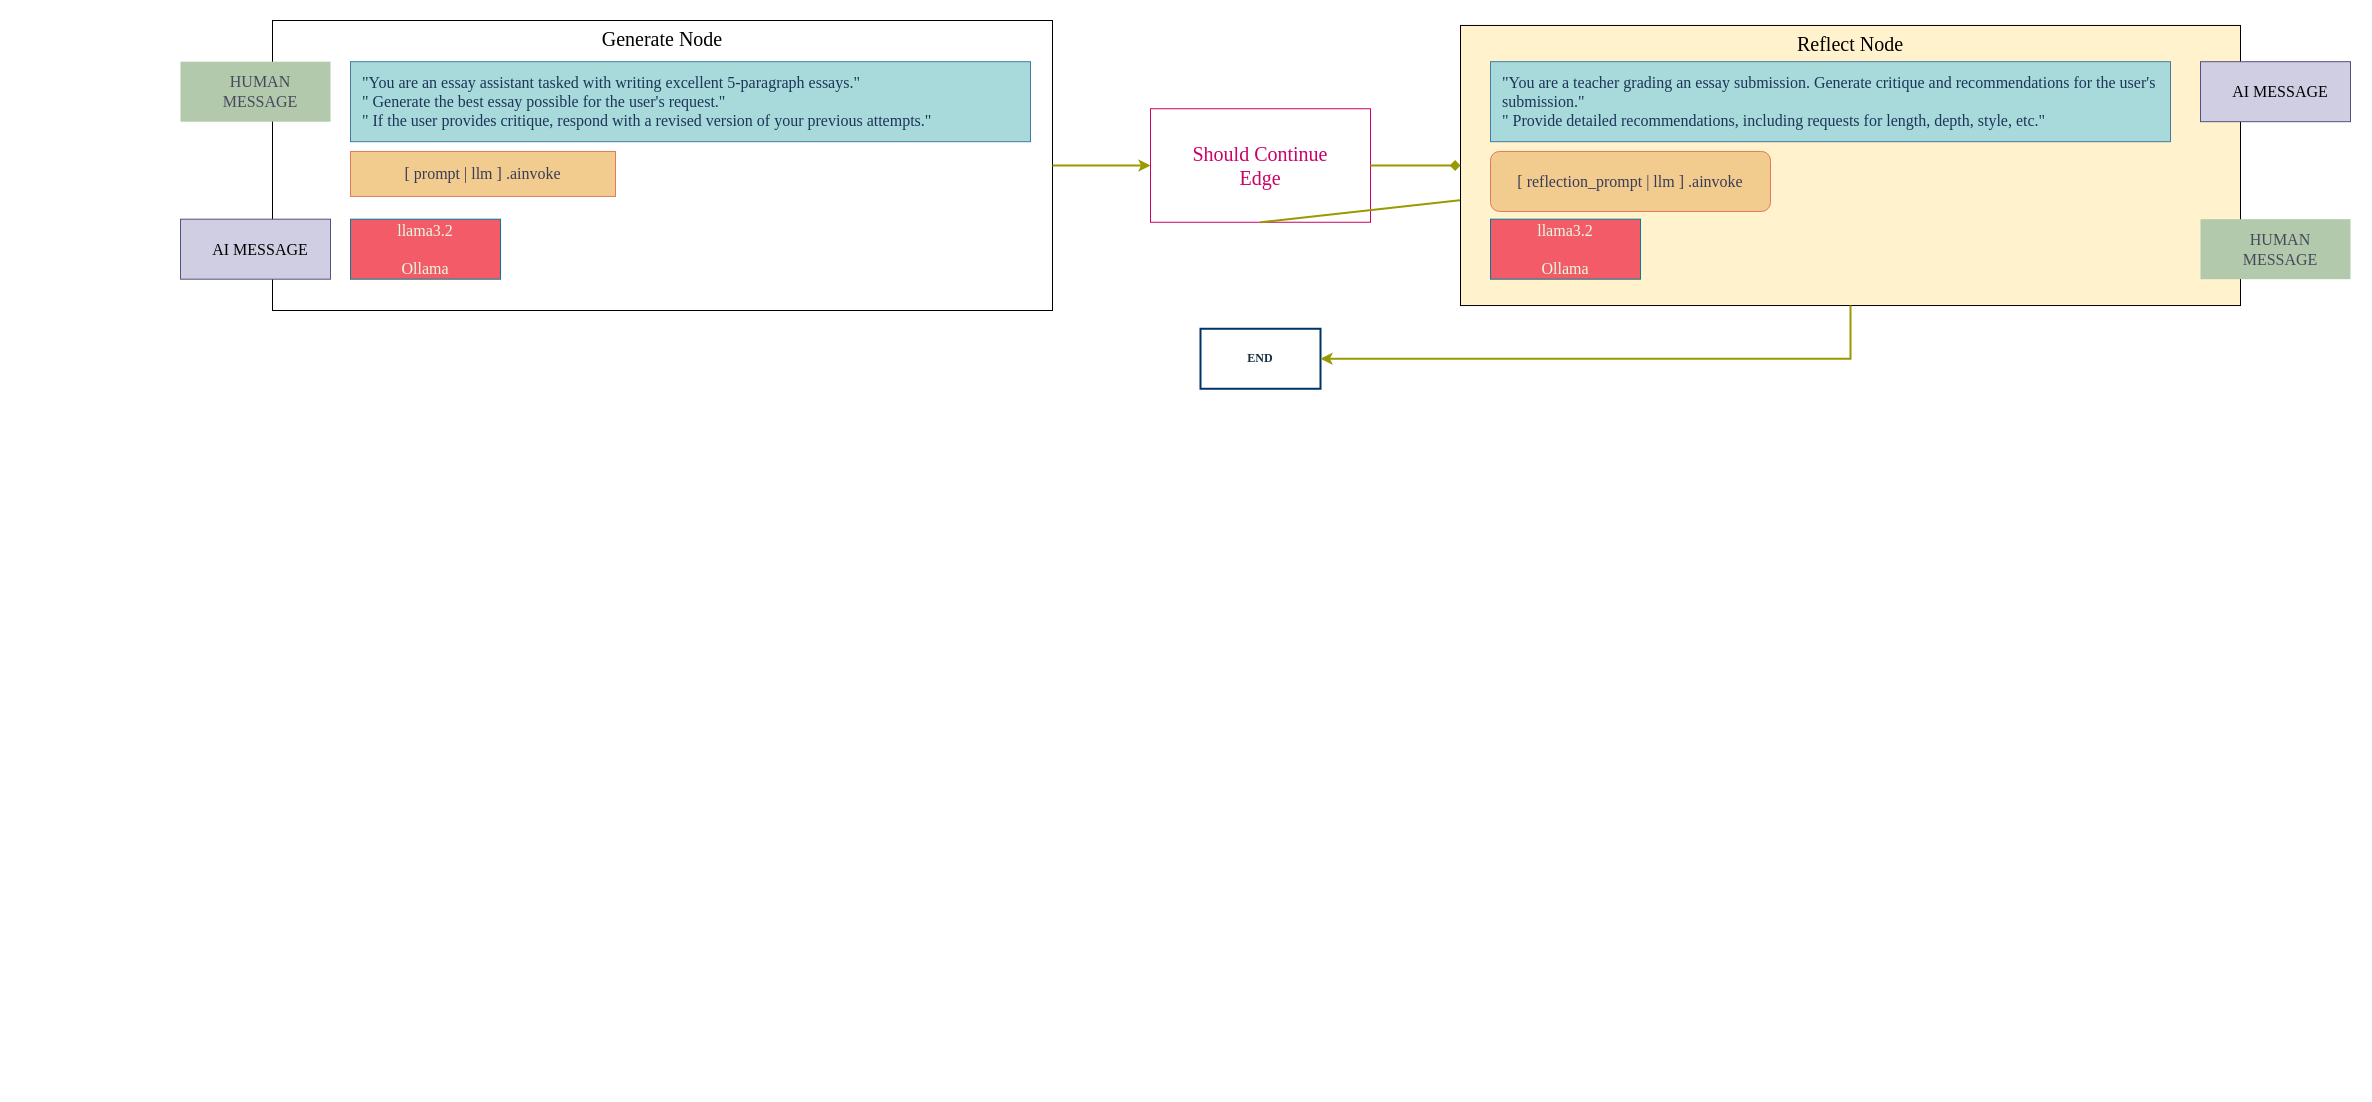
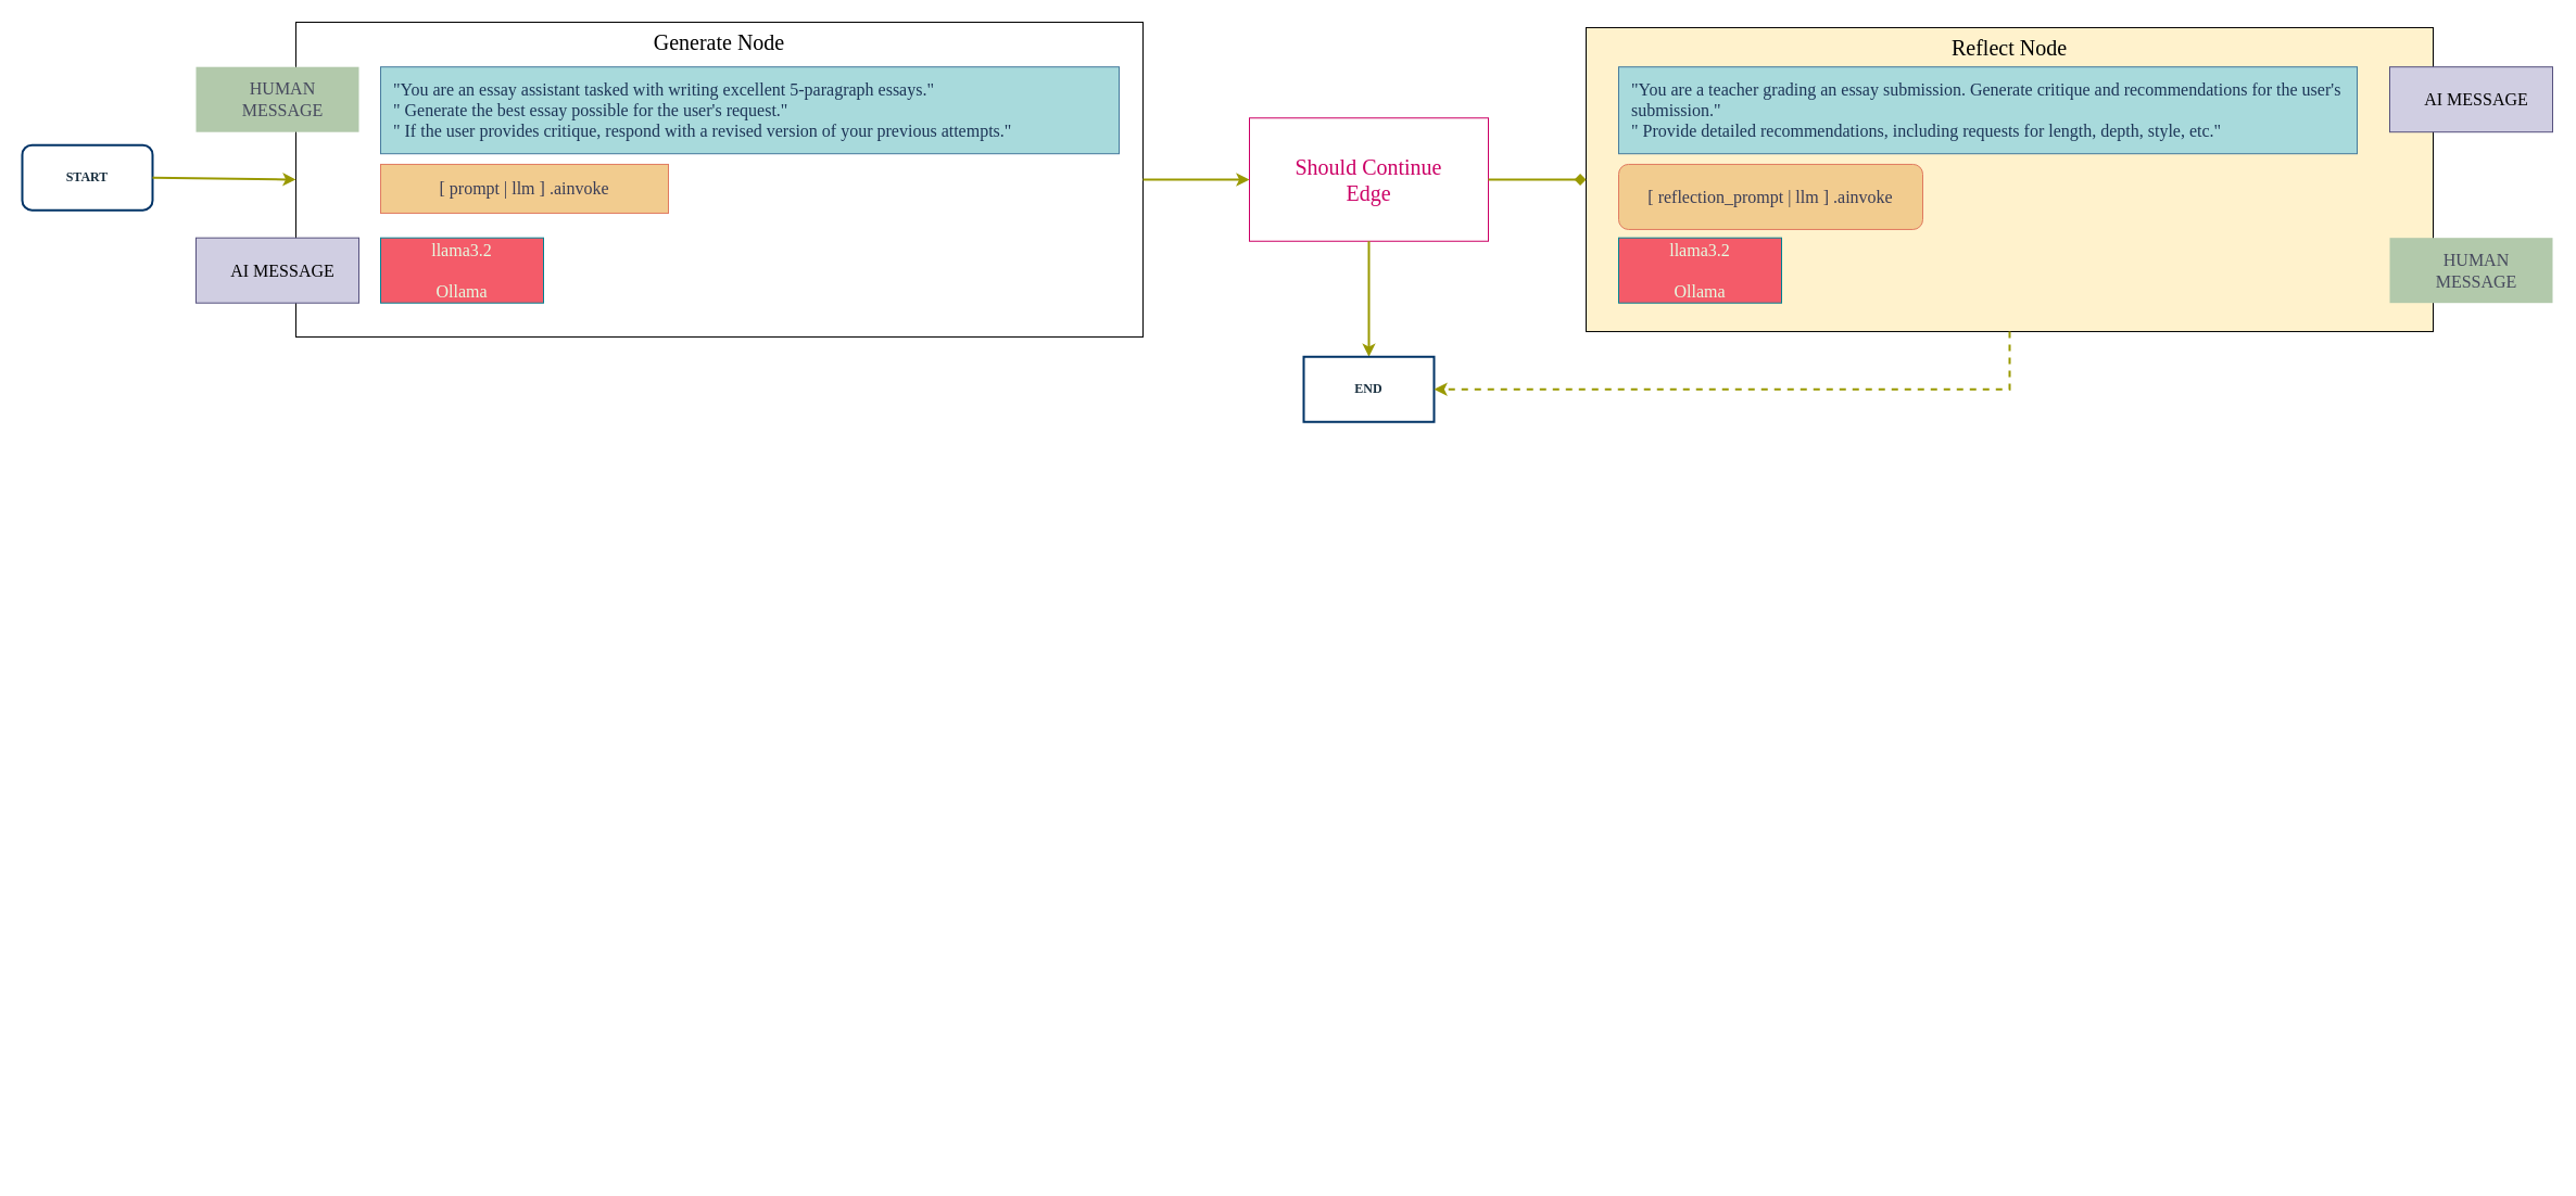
+ <mxCell id="9" value="START" style="rounded=1;whiteSpace=wrap;html=1;strokeColor=#003366;fontColor=#182E3E;fillColor=default;fontFamily=Poppins;strokeWidth=2;fontStyle=1" parent="1" vertex="1"><mxGeometry x="20" y="133.19" width="120" height="60" as="geometry" /></mxCell>
+ <mxCell id="11" style="rounded=0;orthogonalLoop=1;jettySize=auto;html=1;exitX=1;exitY=0.5;exitDx=0;exitDy=0;entryX=0;entryY=0.5;entryDx=0;entryDy=0;strokeColor=#999900;fontColor=#FFFFFF;strokeWidth=2;fontFamily=Poppins;" parent="1" source="9" target="4" edge="1"><mxGeometry relative="1" as="geometry"><mxPoint x="-10" y="-1001.81" as="sourcePoint" /><mxPoint x="45" y="-941.81" as="targetPoint" /></mxGeometry></mxCell>
- <mxCell id="3" style="rounded=0;orthogonalLoop=1;jettySize=auto;html=1;exitX=0.5;exitY=1;exitDx=0;exitDy=0;strokeColor=#999900;strokeWidth=2;fontFamily=Poppins;" parent="1" source="2" target="21" edge="1"><mxGeometry relative="1" as="geometry" /></mxCell>
+ <mxCell id="3" style="rounded=0;orthogonalLoop=1;jettySize=auto;html=1;exitX=0.5;exitY=1;exitDx=0;exitDy=0;entryX=0.5;entryY=0;entryDx=0;entryDy=0;strokeColor=#999900;strokeWidth=2;fontFamily=Poppins;" parent="1" source="2" target="10" edge="1"><mxGeometry relative="1" as="geometry" /></mxCell>
- <mxCell id="19" style="rounded=0;orthogonalLoop=1;jettySize=auto;html=1;exitX=0.5;exitY=1;exitDx=0;exitDy=0;strokeColor=#999900;strokeWidth=2;fontFamily=Poppins;entryX=1;entryY=0.5;entryDx=0;entryDy=0;edgeStyle=orthogonalEdgeStyle;" parent="1" source="16" target="10" edge="1"><mxGeometry relative="1" as="geometry"><mxPoint x="985" y="261.26" as="sourcePoint" /><mxPoint x="1420" y="318.26" as="targetPoint" /></mxGeometry></mxCell>
+ <mxCell id="19" style="rounded=0;orthogonalLoop=1;jettySize=auto;html=1;exitX=0.5;exitY=1;exitDx=0;exitDy=0;strokeColor=#999900;strokeWidth=2;fontFamily=Poppins;entryX=1;entryY=0.5;entryDx=0;entryDy=0;edgeStyle=orthogonalEdgeStyle;dashed=1;" parent="1" source="16" target="10" edge="1"><mxGeometry relative="1" as="geometry"><mxPoint x="985" y="261.26" as="sourcePoint" /><mxPoint x="1420" y="318.26" as="targetPoint" /></mxGeometry></mxCell>
